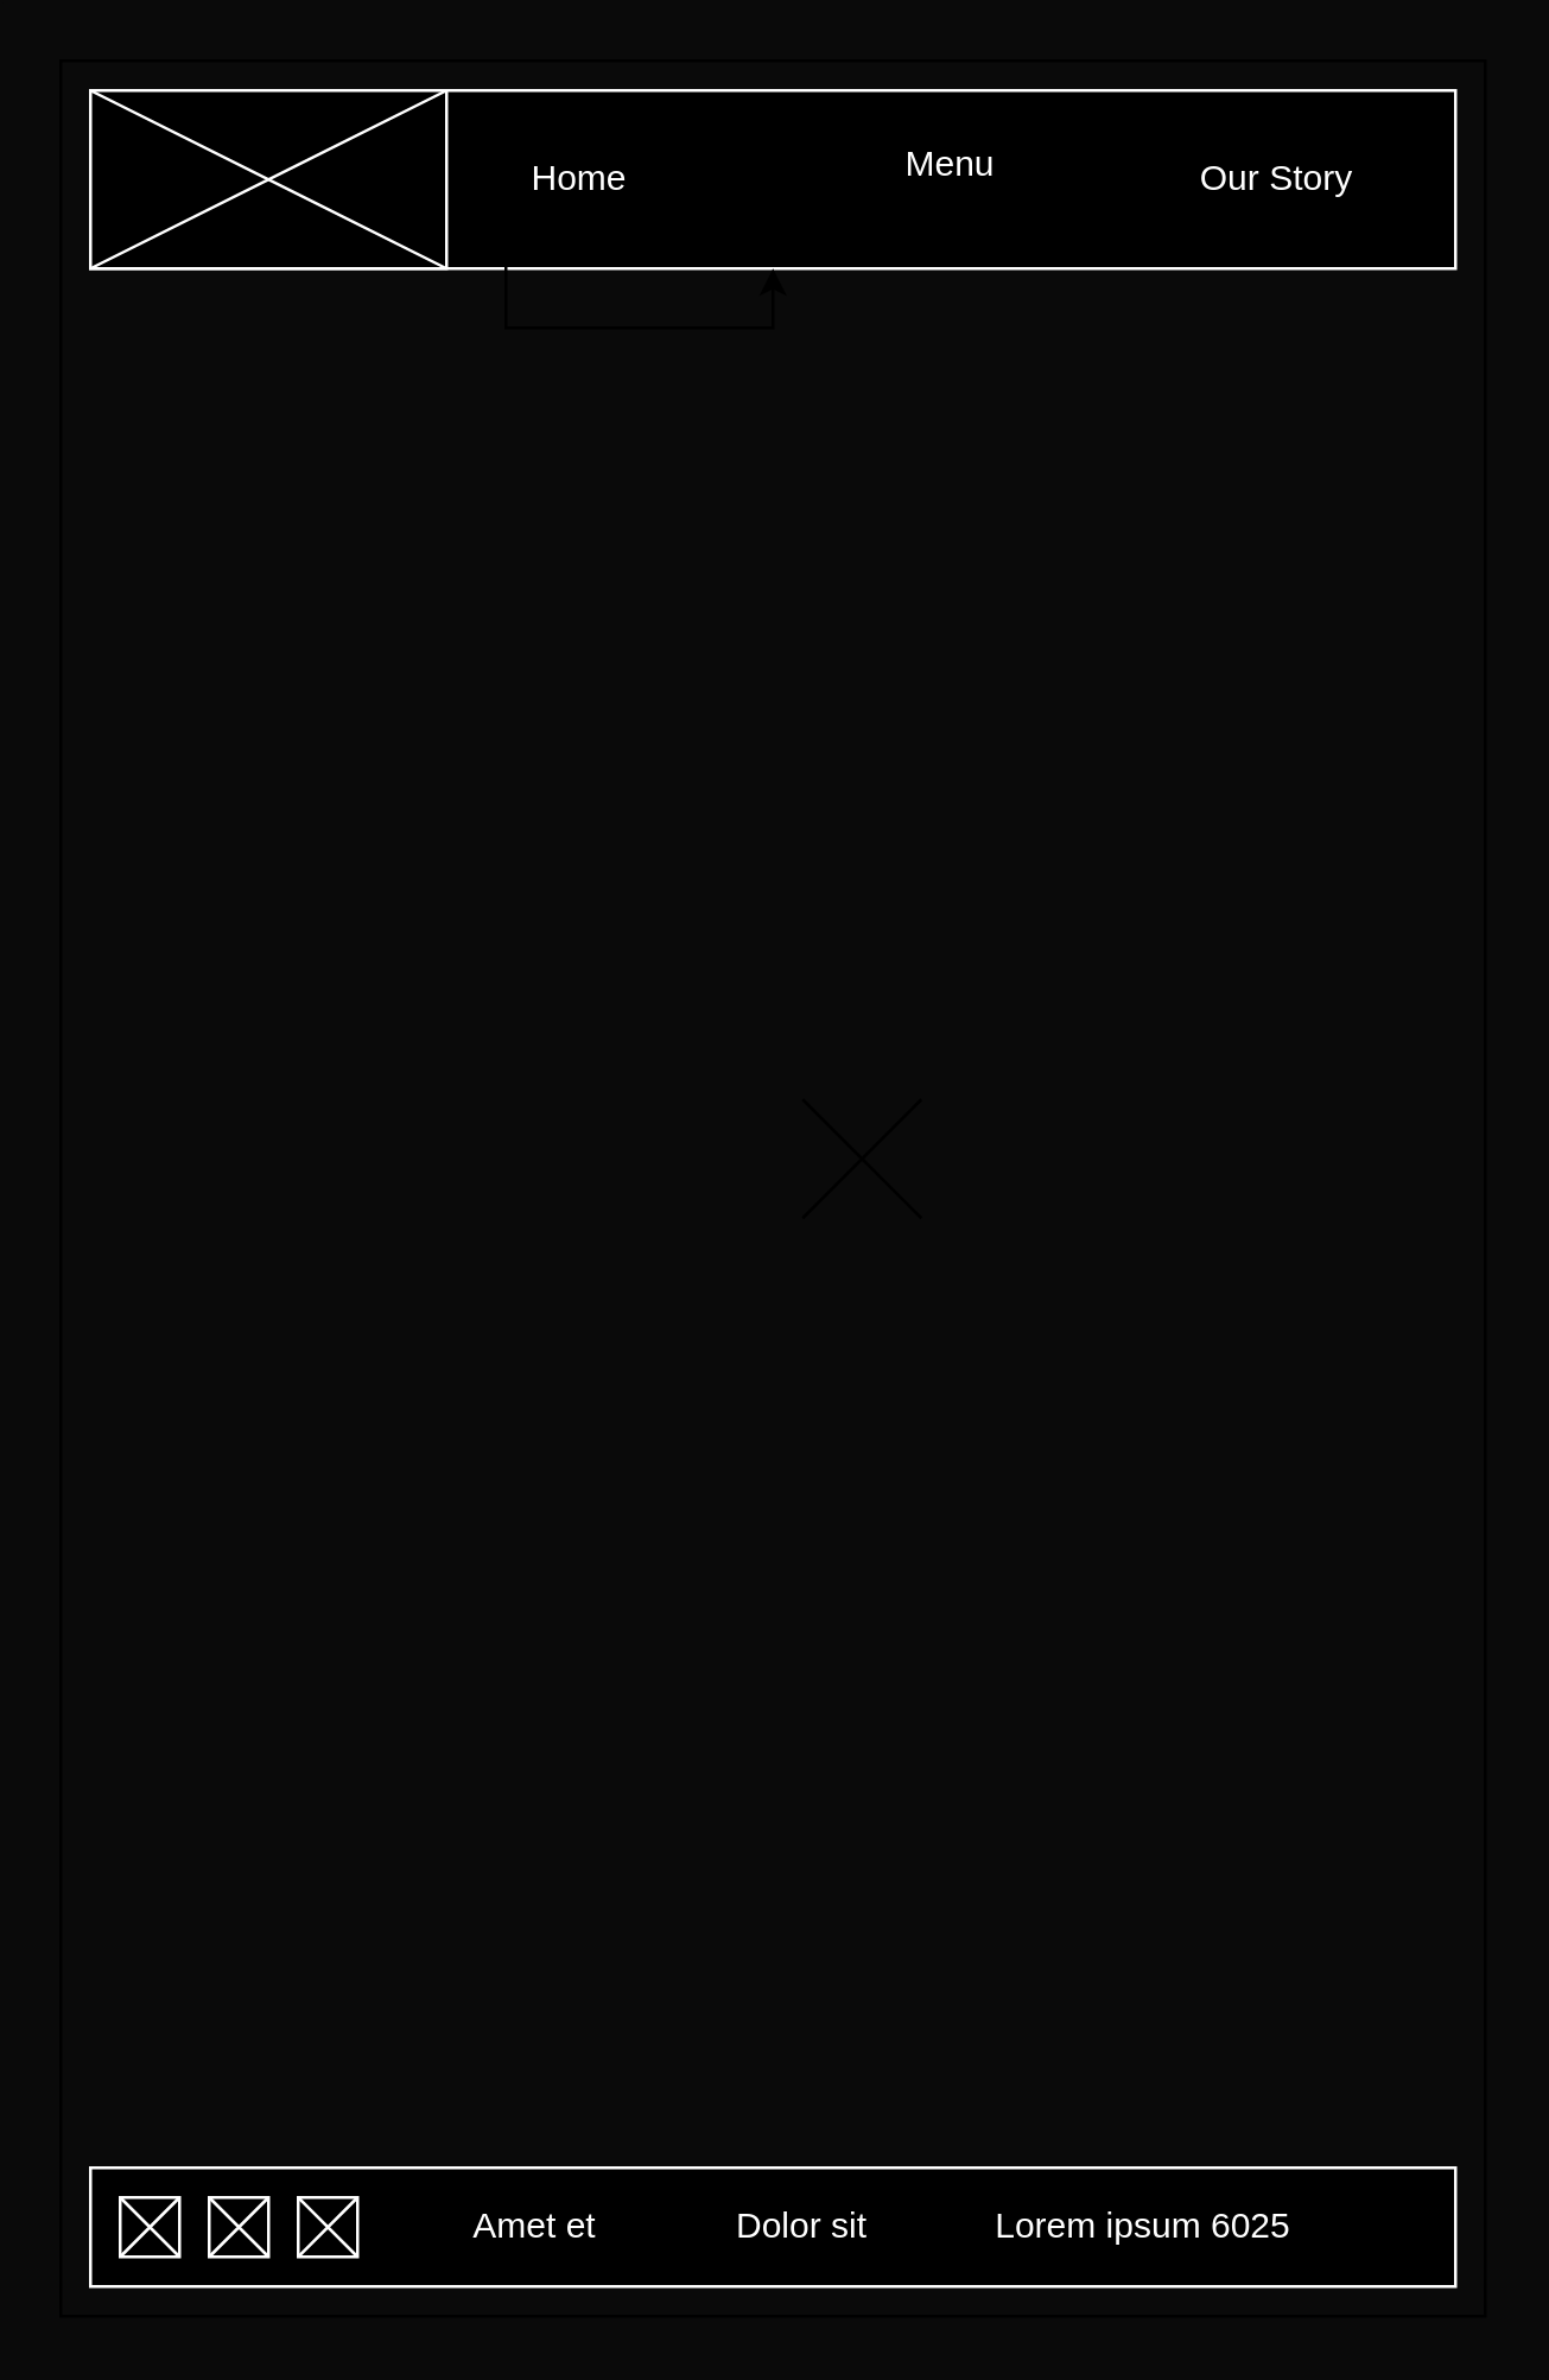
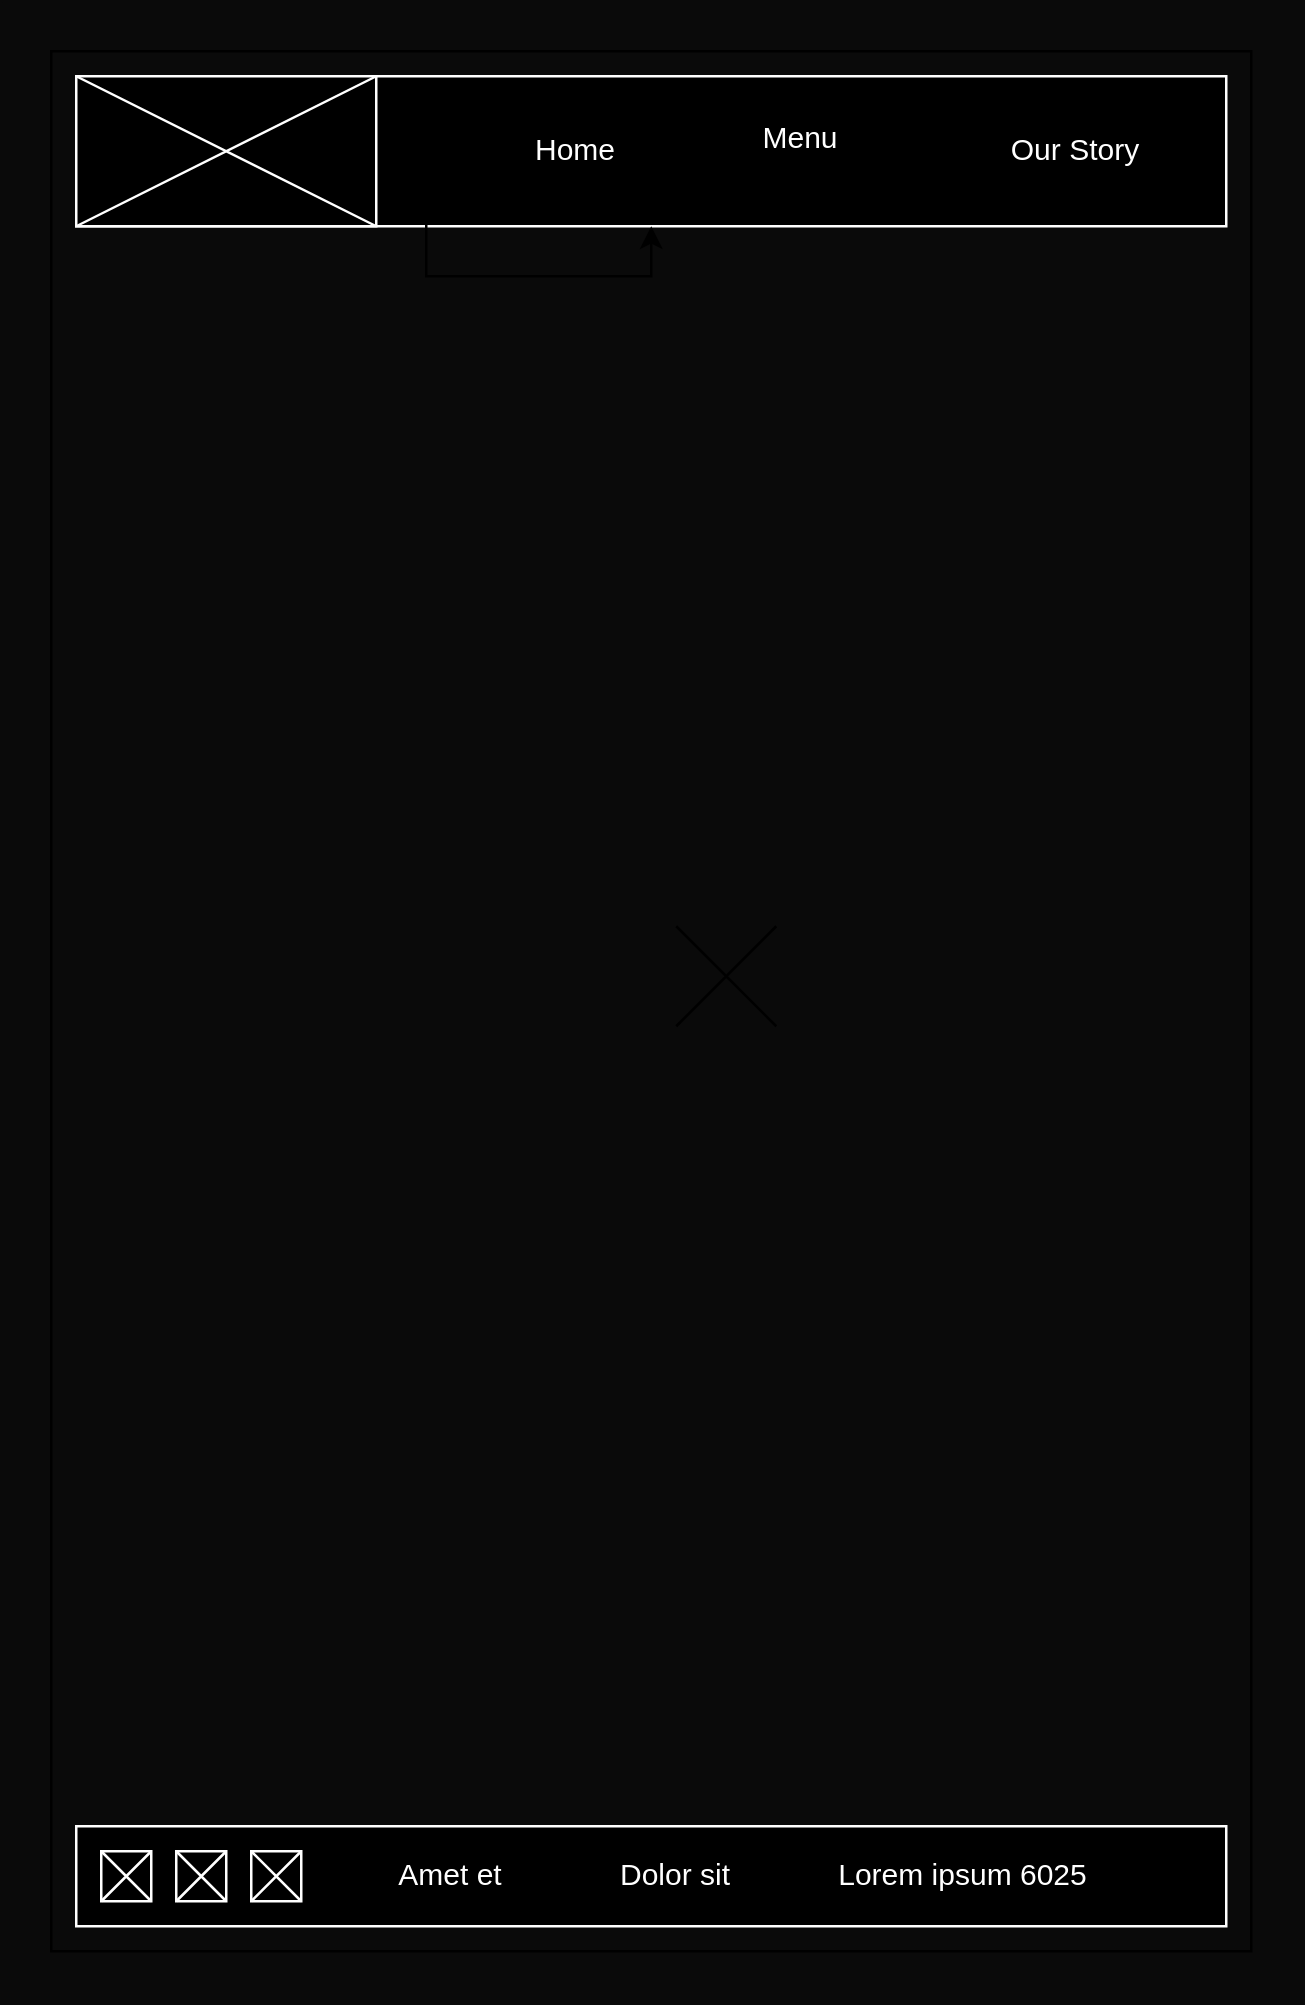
- <mxCell id="9" value="Home" style="text;strokeColor=none;align=center;fillColor=none;html=1;verticalAlign=middle;whiteSpace=wrap;rounded=0;fontColor=#FFFFFF;" parent="8" vertex="1"><mxGeometry x="165" y="50" width="60" height="20" as="geometry" /></mxCell>
+ <mxCell id="9" value="Home" style="text;strokeColor=none;align=center;fillColor=none;html=1;verticalAlign=middle;whiteSpace=wrap;rounded=0;fontColor=#FFFFFF;" parent="8" vertex="1"><mxGeometry x="200" y="50" width="60" height="20" as="geometry" /></mxCell>
